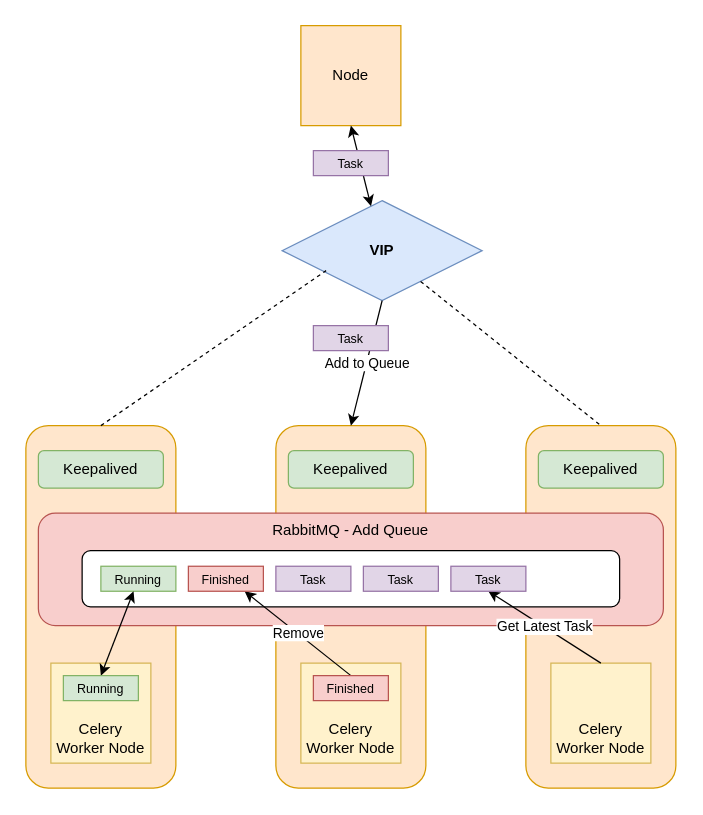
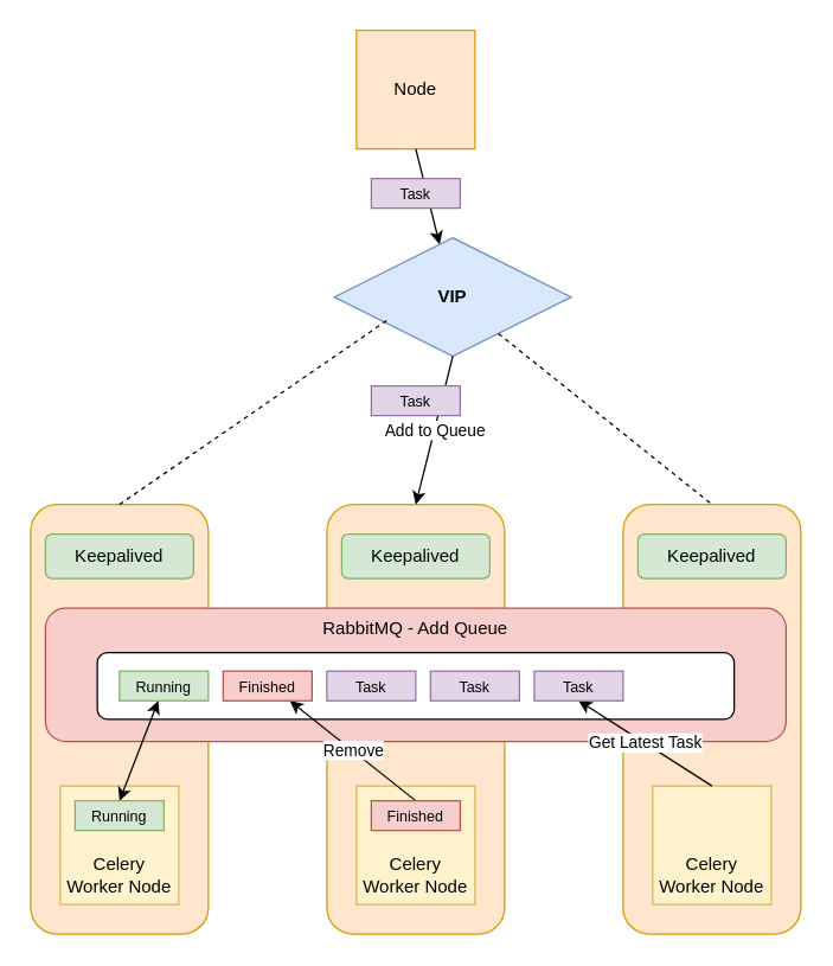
- <mxCell id="18" value="" style="endArrow=classic;html=1;rounded=0;entryX=0.5;entryY=1;entryDx=0;entryDy=0;startArrow=classic;startFill=1;" parent="1" source="5" target="17" edge="1"><mxGeometry width="50" height="50" relative="1" as="geometry"><mxPoint x="390" y="330" as="sourcePoint" /><mxPoint x="440" y="280" as="targetPoint" /></mxGeometry></mxCell>
+ <mxCell id="18" value="" style="endArrow=none;html=1;rounded=0;entryX=0.5;entryY=1;entryDx=0;entryDy=0;startArrow=classic;startFill=1;" parent="1" source="5" target="17" edge="1"><mxGeometry width="50" height="50" relative="1" as="geometry"><mxPoint x="390" y="330" as="sourcePoint" /><mxPoint x="440" y="280" as="targetPoint" /></mxGeometry></mxCell>
